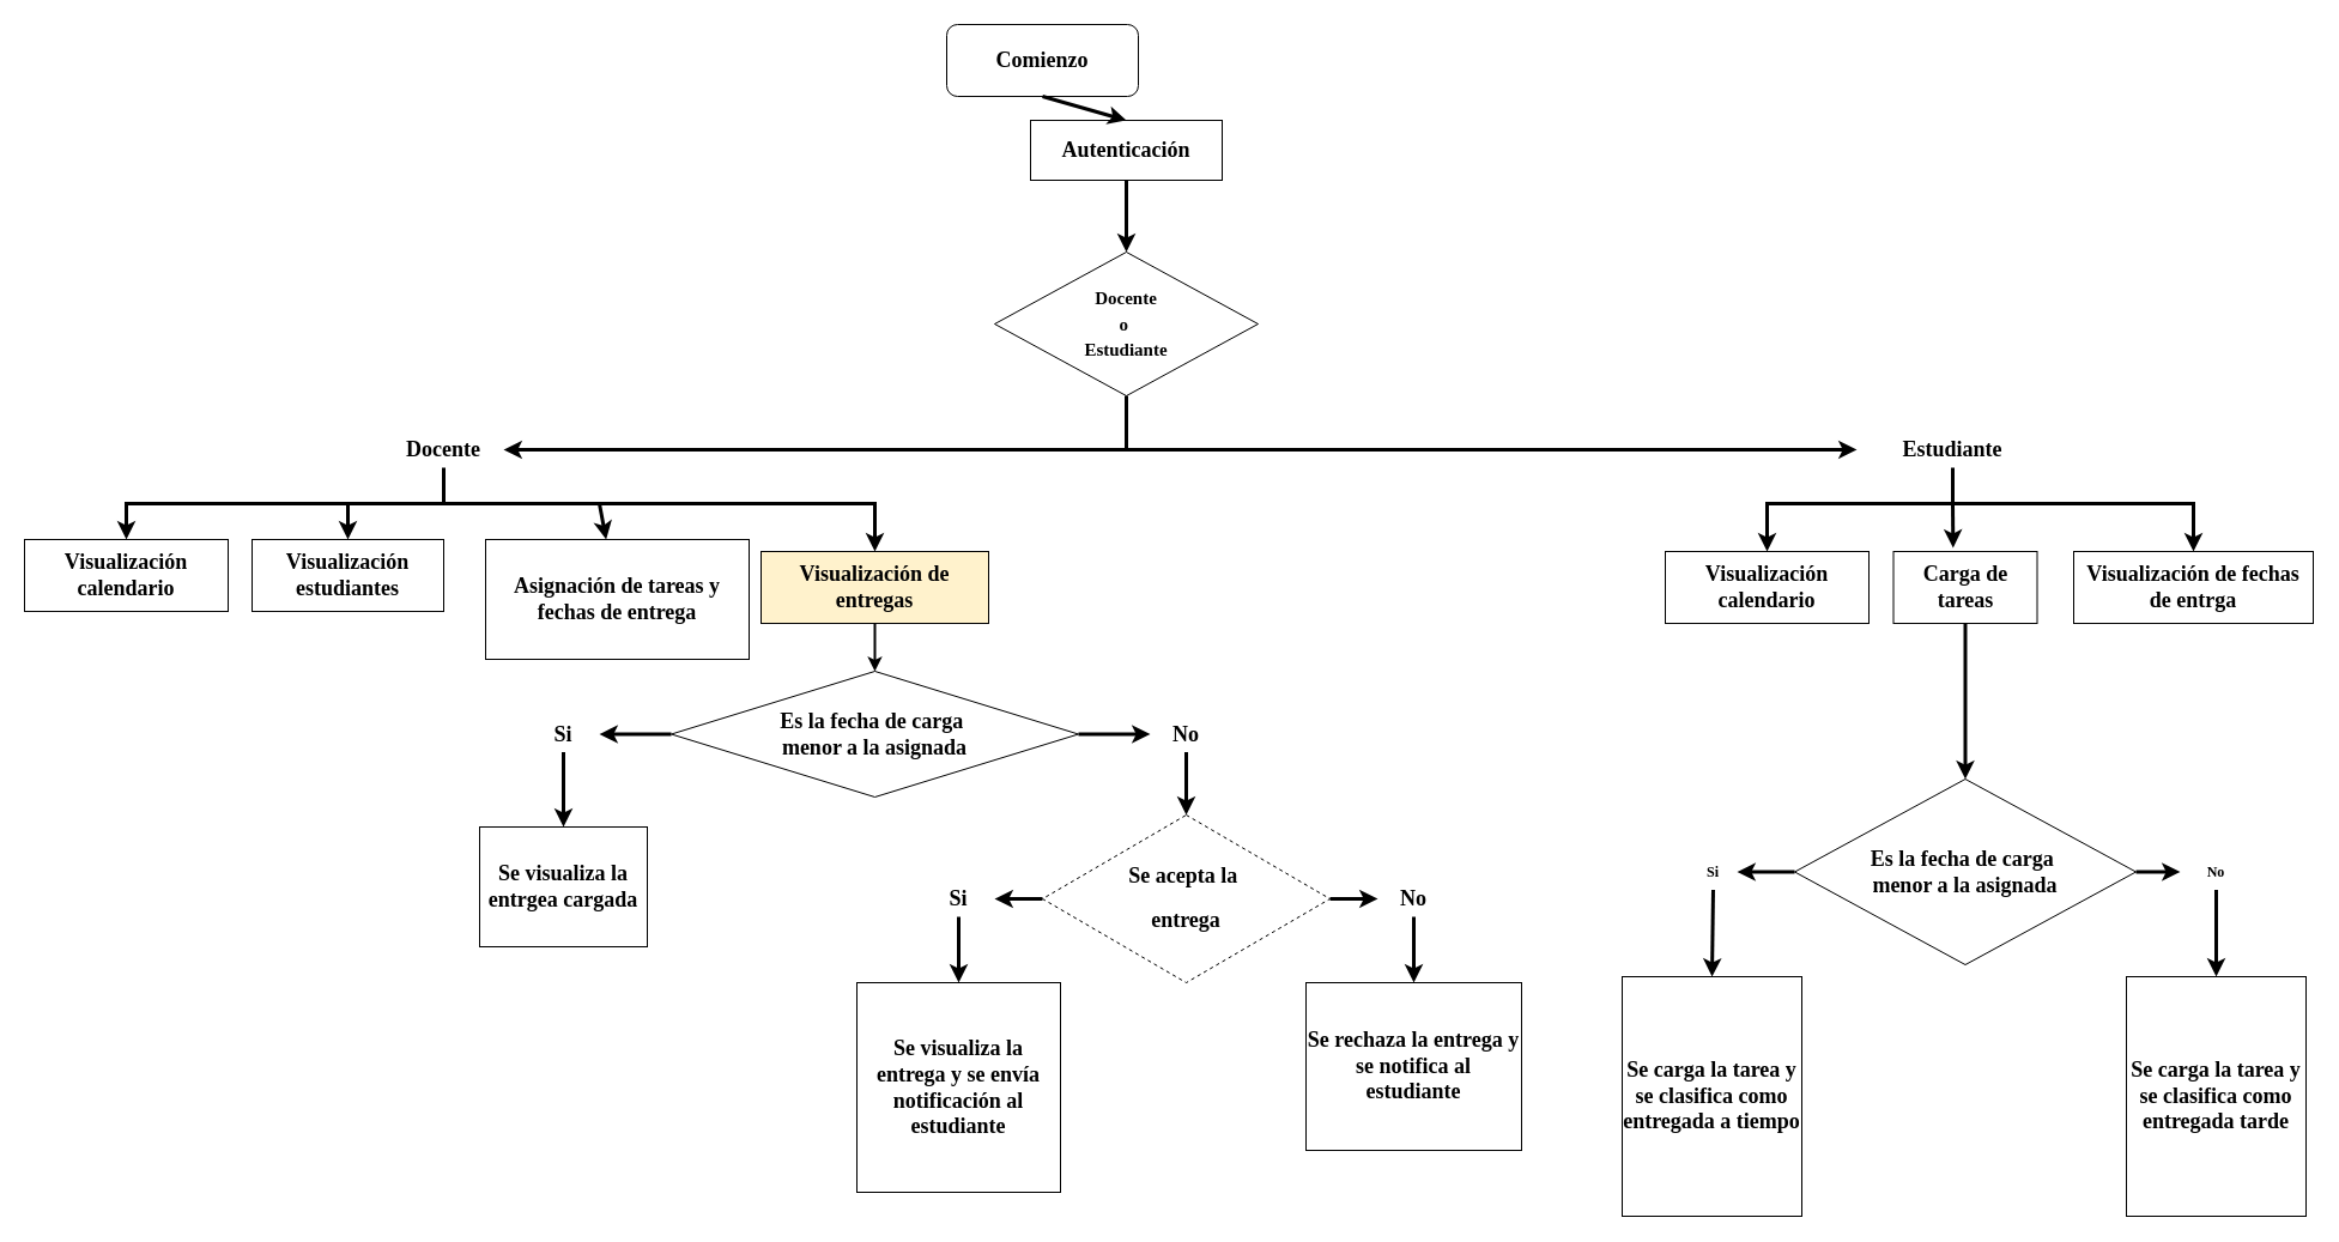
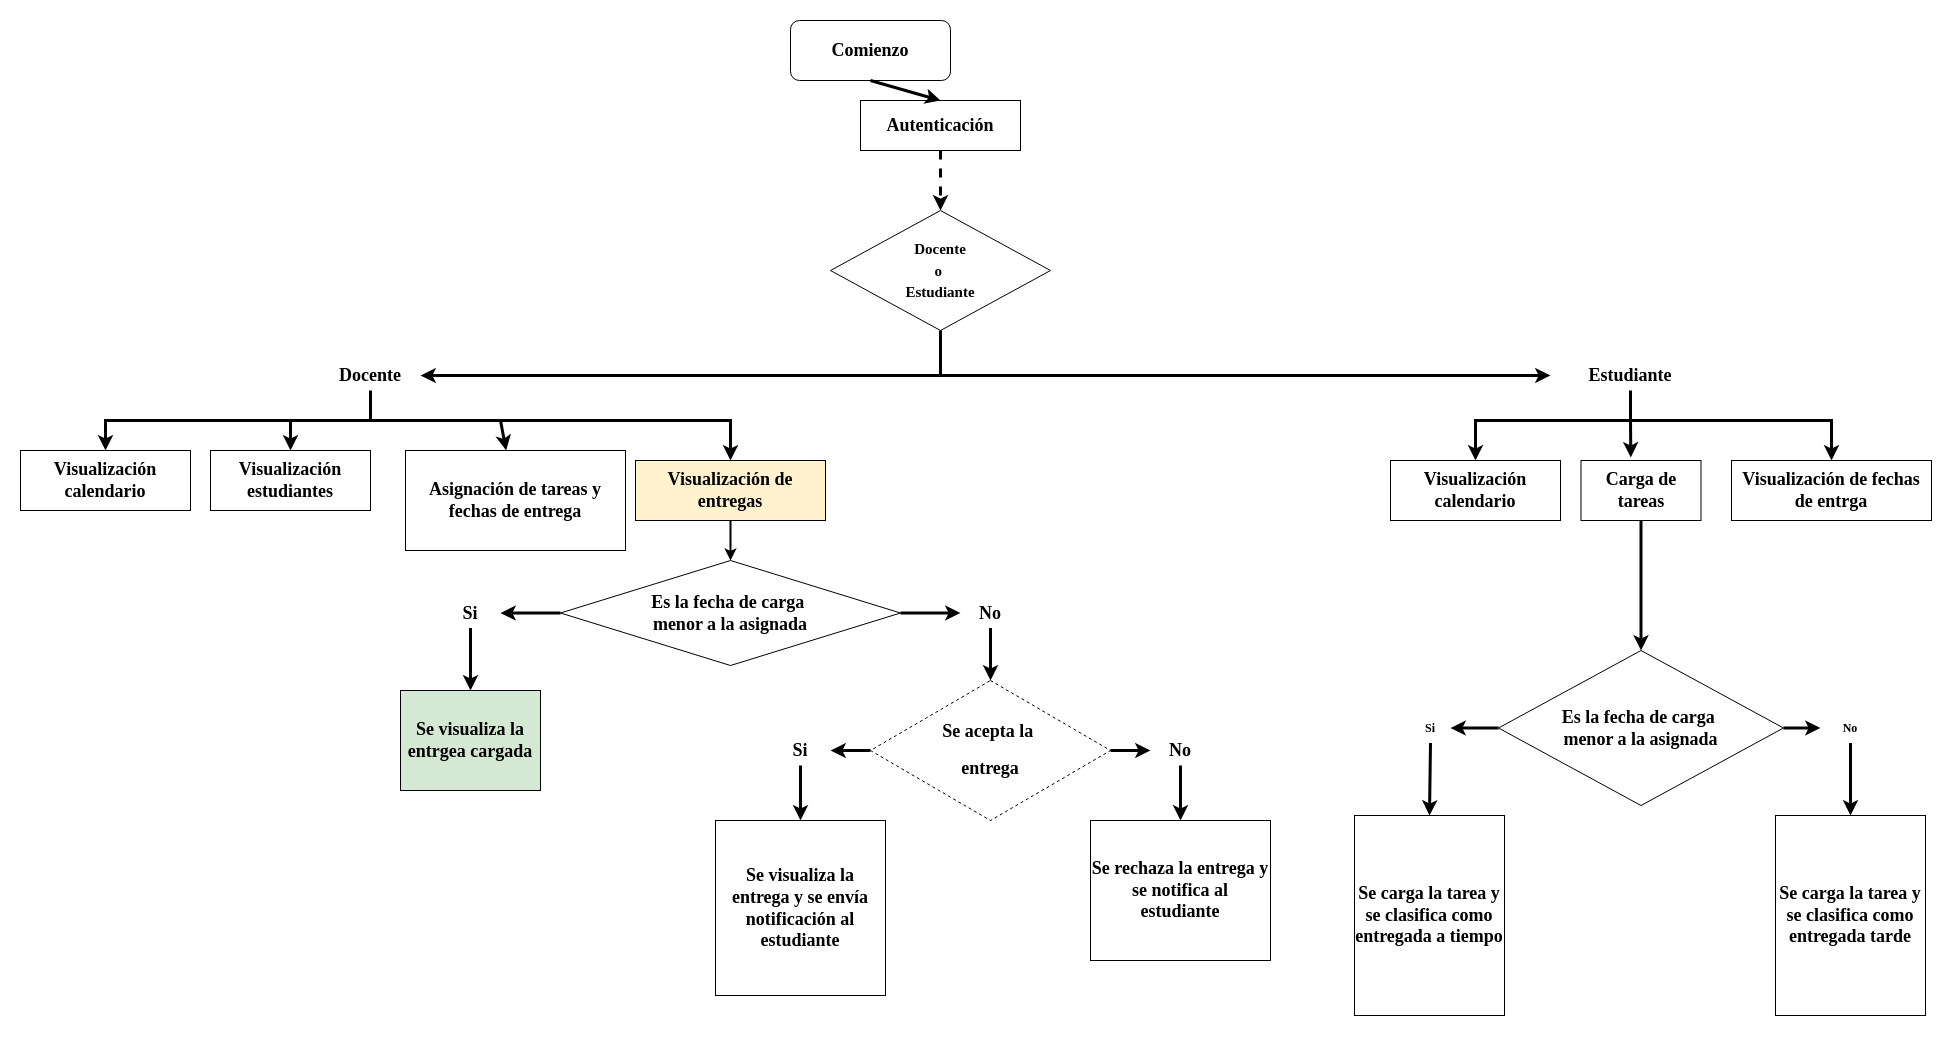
- <mxCell id="6" value="" style="endArrow=classic;html=1;rounded=0;exitX=0.5;exitY=1;exitDx=0;exitDy=0;entryX=0.5;entryY=0;entryDx=0;entryDy=0;strokeWidth=3;" edge="1" parent="1" source="4" target="3"><mxGeometry width="50" height="50" relative="1" as="geometry"><mxPoint x="1010" y="230" as="sourcePoint" /><mxPoint x="1060" y="180" as="targetPoint" /></mxGeometry></mxCell>
+ <mxCell id="6" value="" style="endArrow=classic;html=1;rounded=0;exitX=0.5;exitY=1;exitDx=0;exitDy=0;entryX=0.5;entryY=0;entryDx=0;entryDy=0;strokeWidth=3;dashed=1;" edge="1" parent="1" source="4" target="3"><mxGeometry width="50" height="50" relative="1" as="geometry"><mxPoint x="1010" y="230" as="sourcePoint" /><mxPoint x="1060" y="180" as="targetPoint" /></mxGeometry></mxCell>
- <mxCell id="23" value="&lt;h2&gt;&lt;font face=&quot;Lucida Console&quot;&gt;Se visualiza la entrgea cargada&lt;/font&gt;&lt;/h2&gt;" style="rounded=0;whiteSpace=wrap;html=1;" vertex="1" parent="1"><mxGeometry x="400" y="690" width="140" height="100" as="geometry" /></mxCell>
+ <mxCell id="23" value="&lt;h2&gt;&lt;font face=&quot;Lucida Console&quot;&gt;Se visualiza la entrgea cargada&lt;/font&gt;&lt;/h2&gt;" style="rounded=0;whiteSpace=wrap;html=1;fillColor=#d5e8d4;" vertex="1" parent="1"><mxGeometry x="400" y="690" width="140" height="100" as="geometry" /></mxCell>
